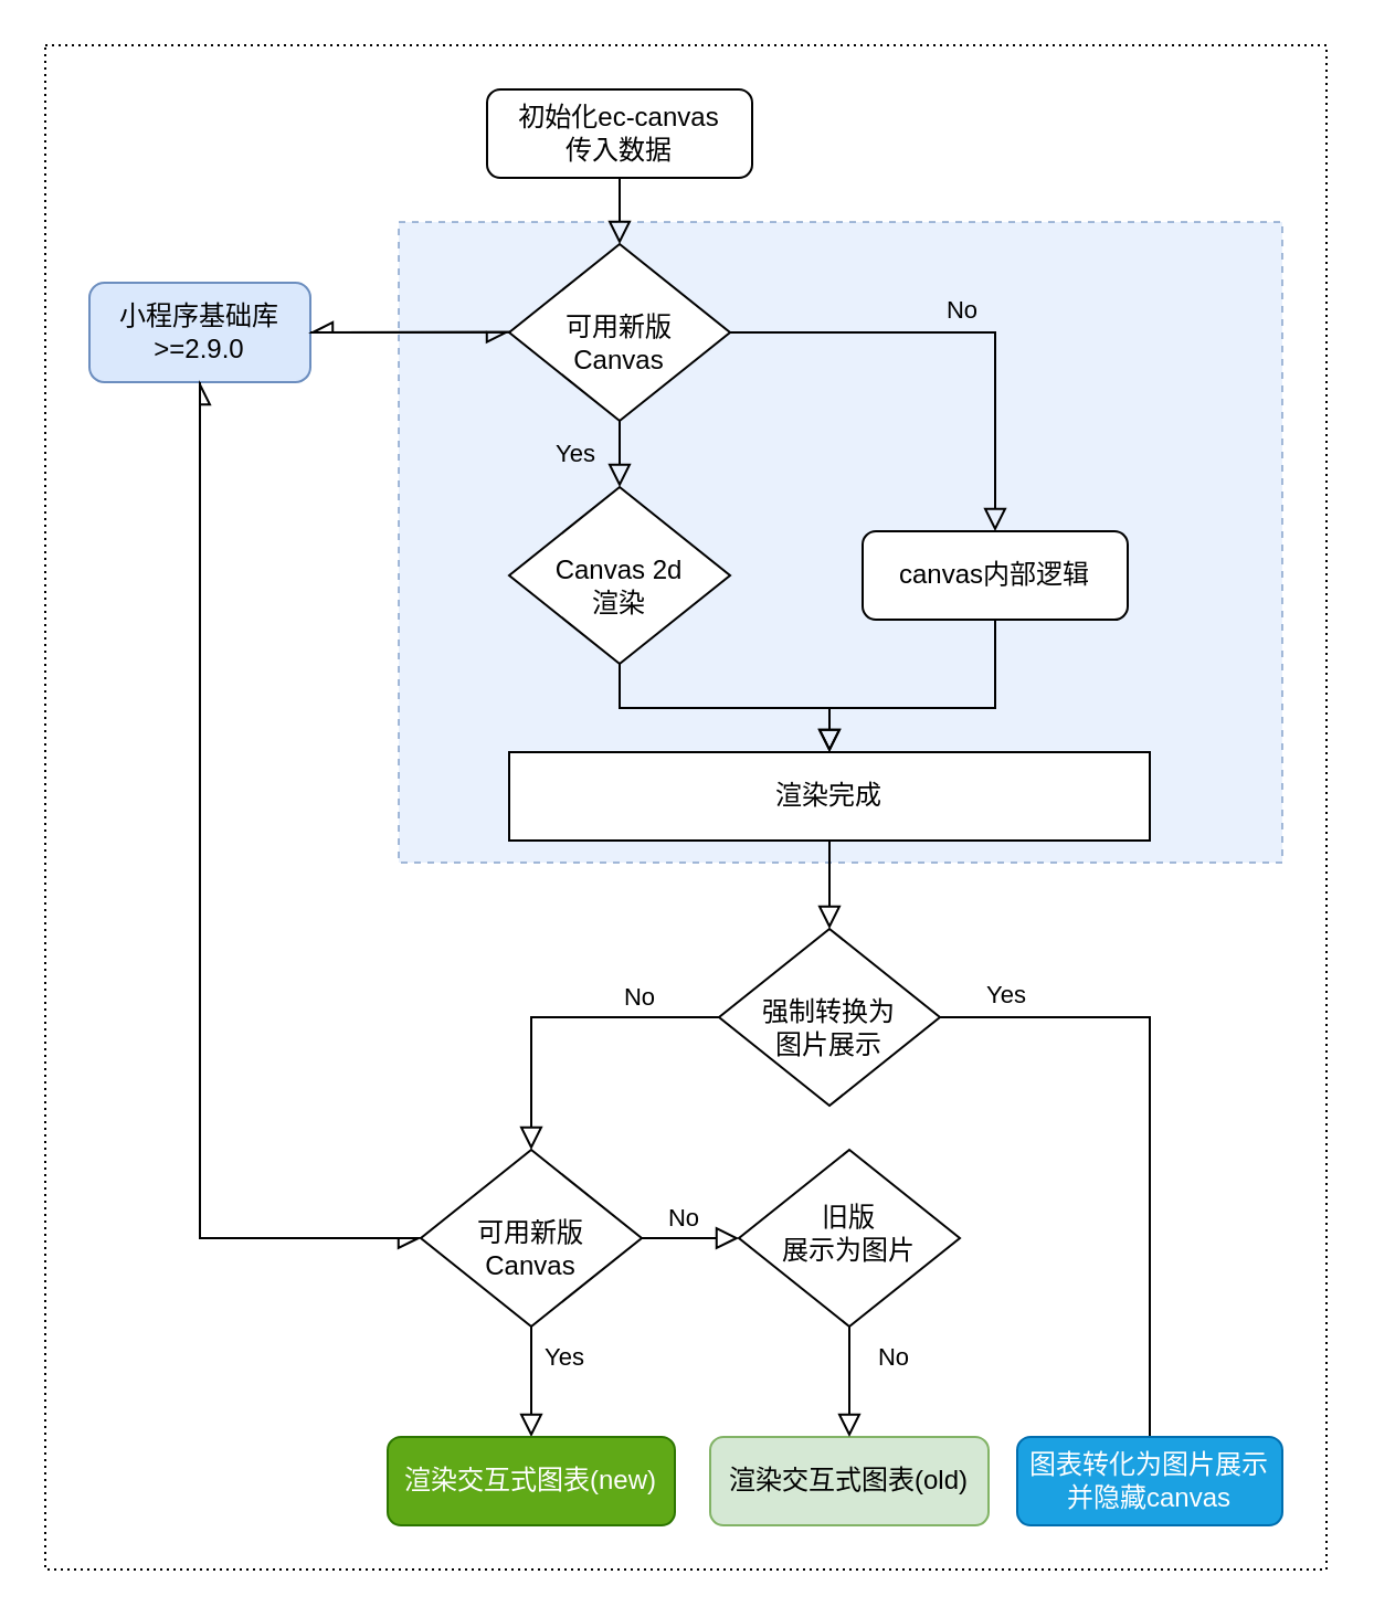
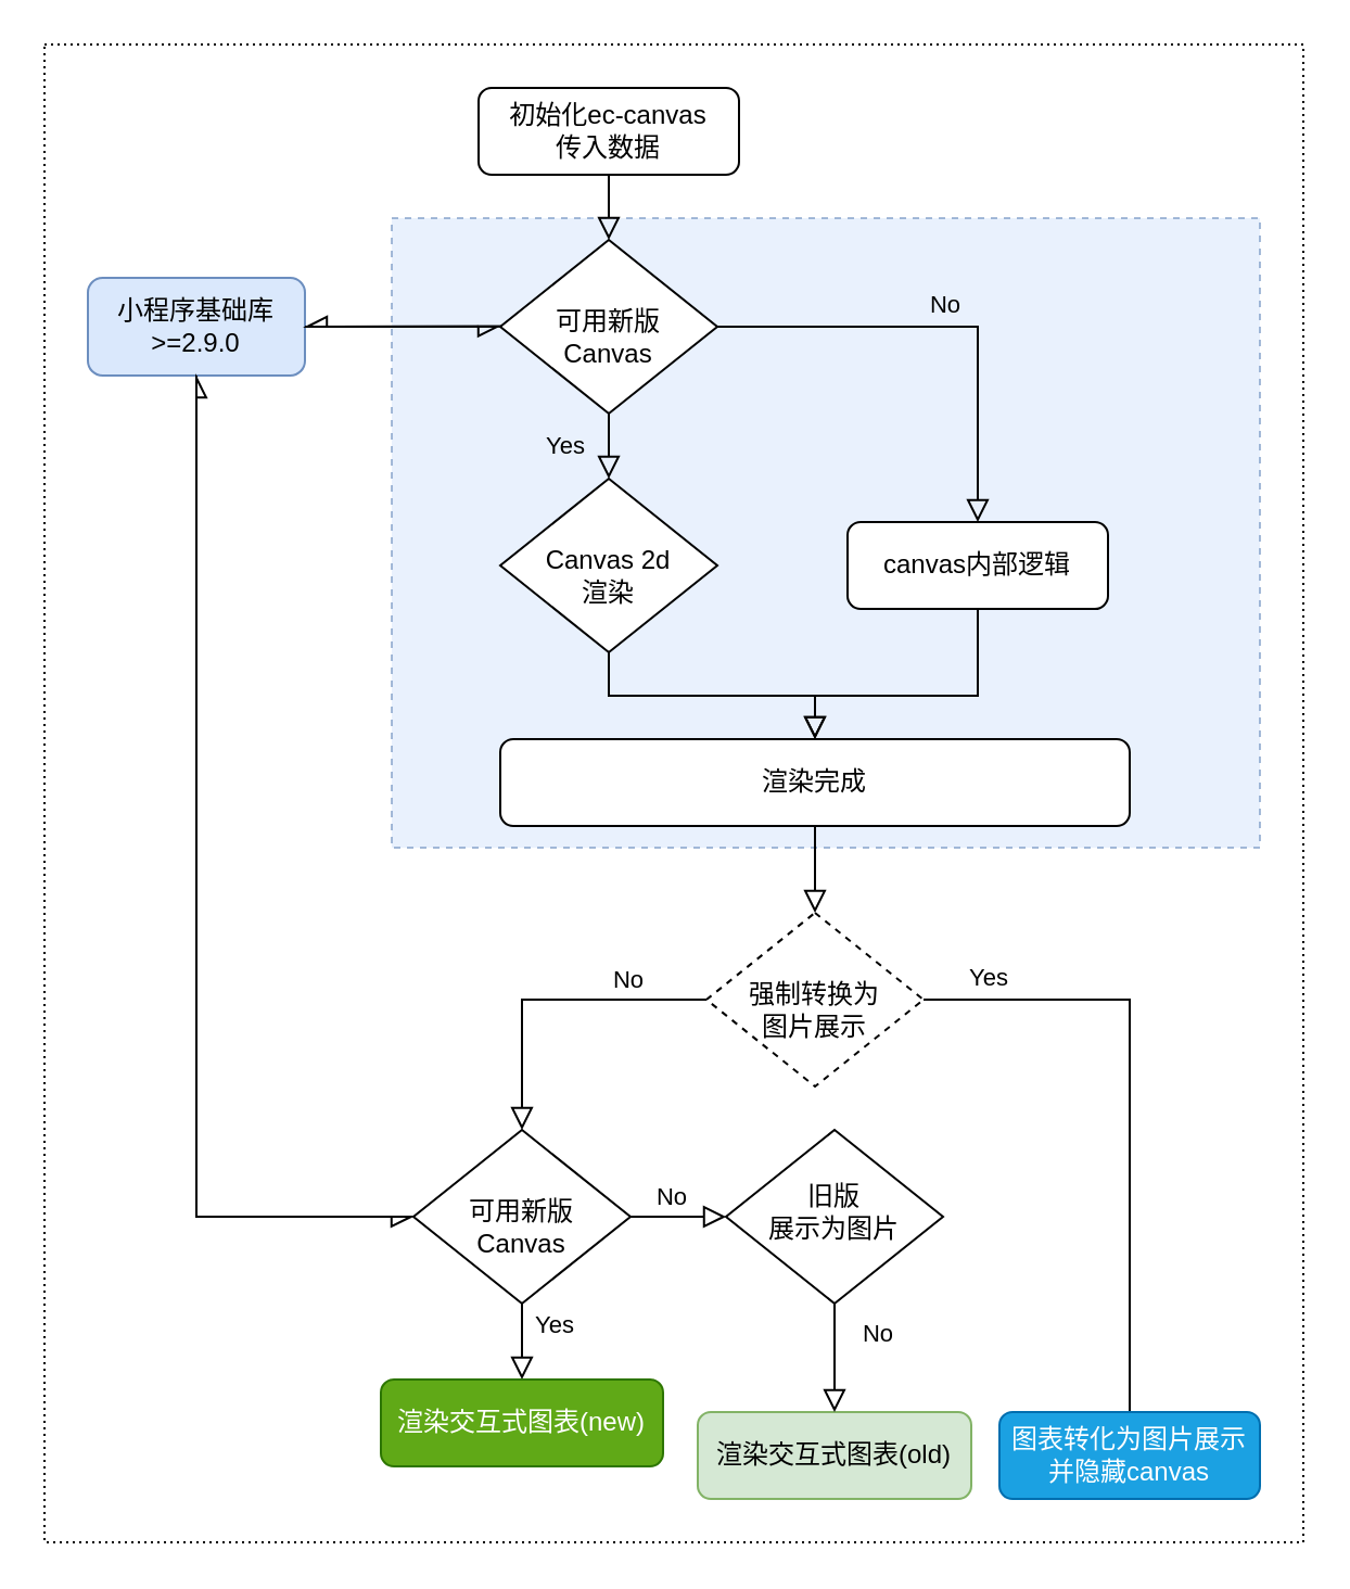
- <mxCell id="23" value="渲染完成" style="whiteSpace=wrap;html=1;fontSize=12;glass=0;strokeWidth=1;shadow=0;rounded=0;" vertex="1" parent="1"><mxGeometry x="230" y="340" width="290" height="40" as="geometry" /></mxCell>
+ <mxCell id="23" value="渲染完成" style="rounded=1;whiteSpace=wrap;html=1;fontSize=12;glass=0;strokeWidth=1;shadow=0;" vertex="1" parent="1"><mxGeometry x="230" y="340" width="290" height="40" as="geometry" /></mxCell>
- <mxCell id="11" value="&lt;br&gt;强制转换为&lt;br&gt;图片展示" style="rhombus;whiteSpace=wrap;html=1;shadow=0;fontFamily=Helvetica;fontSize=12;align=center;strokeWidth=1;spacing=6;spacingTop=-4;" vertex="1" parent="1"><mxGeometry x="325" y="420" width="100" height="80" as="geometry" /></mxCell>
+ <mxCell id="11" value="&lt;br&gt;强制转换为&lt;br&gt;图片展示" style="rhombus;whiteSpace=wrap;html=1;shadow=0;fontFamily=Helvetica;fontSize=12;align=center;strokeWidth=1;spacing=6;spacingTop=-4;dashed=1;" vertex="1" parent="1"><mxGeometry x="325" y="420" width="100" height="80" as="geometry" /></mxCell>
- <mxCell id="15" value="渲染交互式图表(new)" style="rounded=1;whiteSpace=wrap;html=1;fontSize=12;glass=0;strokeWidth=1;shadow=0;fillColor=#60a917;strokeColor=#2D7600;fontColor=#ffffff;" vertex="1" parent="1"><mxGeometry x="175" y="650" width="130" height="40" as="geometry" /></mxCell>
+ <mxCell id="15" value="渲染交互式图表(new)" style="rounded=1;whiteSpace=wrap;html=1;fontSize=12;glass=0;strokeWidth=1;shadow=0;fillColor=#60a917;strokeColor=#2D7600;fontColor=#ffffff;" vertex="1" parent="1"><mxGeometry x="175" y="635" width="130" height="40" as="geometry" /></mxCell>
